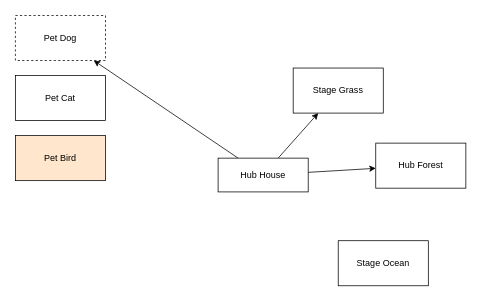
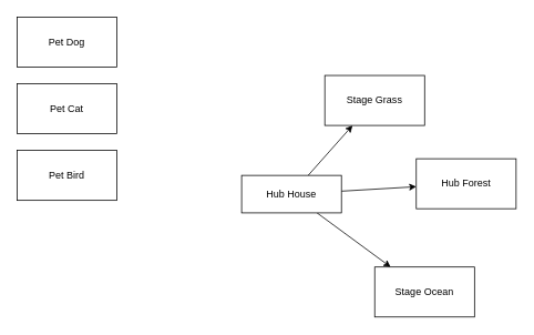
- <mxCell id="9" value="Pet Dog" style="rounded=0;whiteSpace=wrap;html=1;dashed=1;" vertex="1" parent="1"><mxGeometry x="20" y="20" width="120" height="60" as="geometry" /></mxCell>
+ <mxCell id="9" value="Pet Dog" style="rounded=0;whiteSpace=wrap;html=1;" vertex="1" parent="1"><mxGeometry x="20" y="20" width="120" height="60" as="geometry" /></mxCell>
- <mxCell id="4" style="edgeStyle=none;rounded=0;orthogonalLoop=1;jettySize=auto;html=1;" edge="1" parent="1" source="5" target="9"><mxGeometry relative="1" as="geometry" /></mxCell>
+ <mxCell id="4" style="edgeStyle=none;rounded=0;orthogonalLoop=1;jettySize=auto;html=1;" edge="1" parent="1" source="5" target="8"><mxGeometry relative="1" as="geometry" /></mxCell>
- <mxCell id="11" value="Pet Bird" style="rounded=0;whiteSpace=wrap;html=1;fillColor=#ffe6cc;" vertex="1" parent="1"><mxGeometry x="20" y="180" width="120" height="60" as="geometry" /></mxCell>
+ <mxCell id="11" value="Pet Bird" style="rounded=0;whiteSpace=wrap;html=1;" vertex="1" parent="1"><mxGeometry x="20" y="180" width="120" height="60" as="geometry" /></mxCell>
